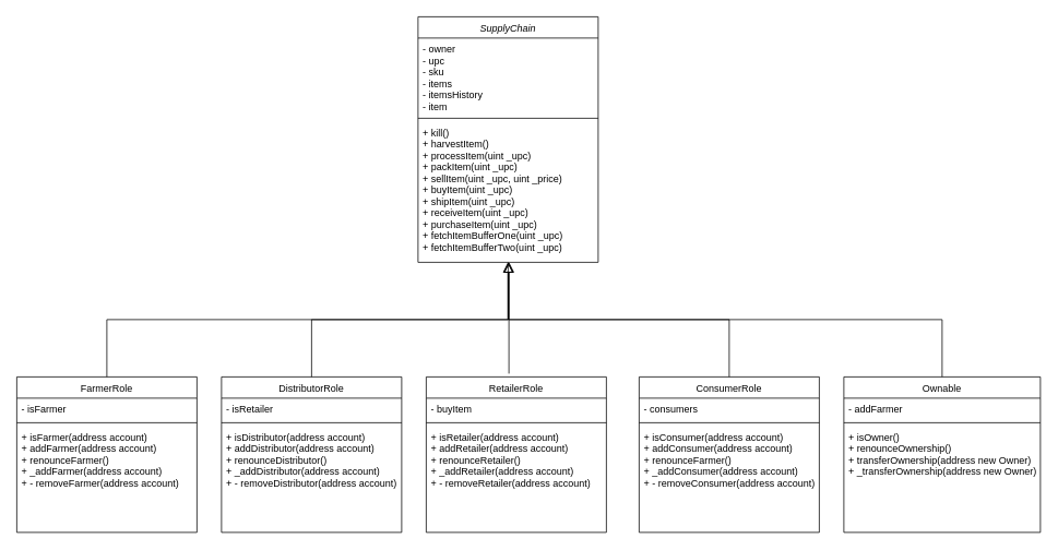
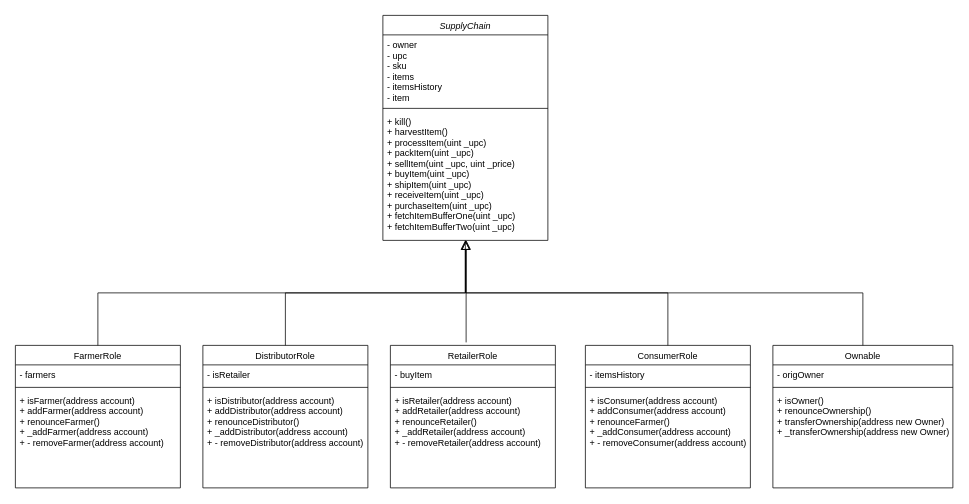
- <mxCell id="7" value="- isFarmer" style="text;align=left;verticalAlign=top;spacingLeft=4;spacingRight=4;overflow=hidden;rotatable=0;points=[[0,0.5],[1,0.5]];portConstraint=eastwest;" parent="6" vertex="1"><mxGeometry y="26" width="220" height="26" as="geometry" /></mxCell>
+ <mxCell id="7" value="- farmers" style="text;align=left;verticalAlign=top;spacingLeft=4;spacingRight=4;overflow=hidden;rotatable=0;points=[[0,0.5],[1,0.5]];portConstraint=eastwest;" parent="6" vertex="1"><mxGeometry y="26" width="220" height="26" as="geometry" /></mxCell>
- <mxCell id="20" value="- consumers" style="text;align=left;verticalAlign=top;spacingLeft=4;spacingRight=4;overflow=hidden;rotatable=0;points=[[0,0.5],[1,0.5]];portConstraint=eastwest;" vertex="1" parent="19"><mxGeometry y="26" width="220" height="26" as="geometry" /></mxCell>
+ <mxCell id="20" value="- itemsHistory" style="text;align=left;verticalAlign=top;spacingLeft=4;spacingRight=4;overflow=hidden;rotatable=0;points=[[0,0.5],[1,0.5]];portConstraint=eastwest;" vertex="1" parent="19"><mxGeometry y="26" width="220" height="26" as="geometry" /></mxCell>
- <mxCell id="24" value="- addFarmer" style="text;align=left;verticalAlign=top;spacingLeft=4;spacingRight=4;overflow=hidden;rotatable=0;points=[[0,0.5],[1,0.5]];portConstraint=eastwest;" vertex="1" parent="23"><mxGeometry y="26" width="240" height="26" as="geometry" /></mxCell>
+ <mxCell id="24" value="- origOwner" style="text;align=left;verticalAlign=top;spacingLeft=4;spacingRight=4;overflow=hidden;rotatable=0;points=[[0,0.5],[1,0.5]];portConstraint=eastwest;" vertex="1" parent="23"><mxGeometry y="26" width="240" height="26" as="geometry" /></mxCell>
